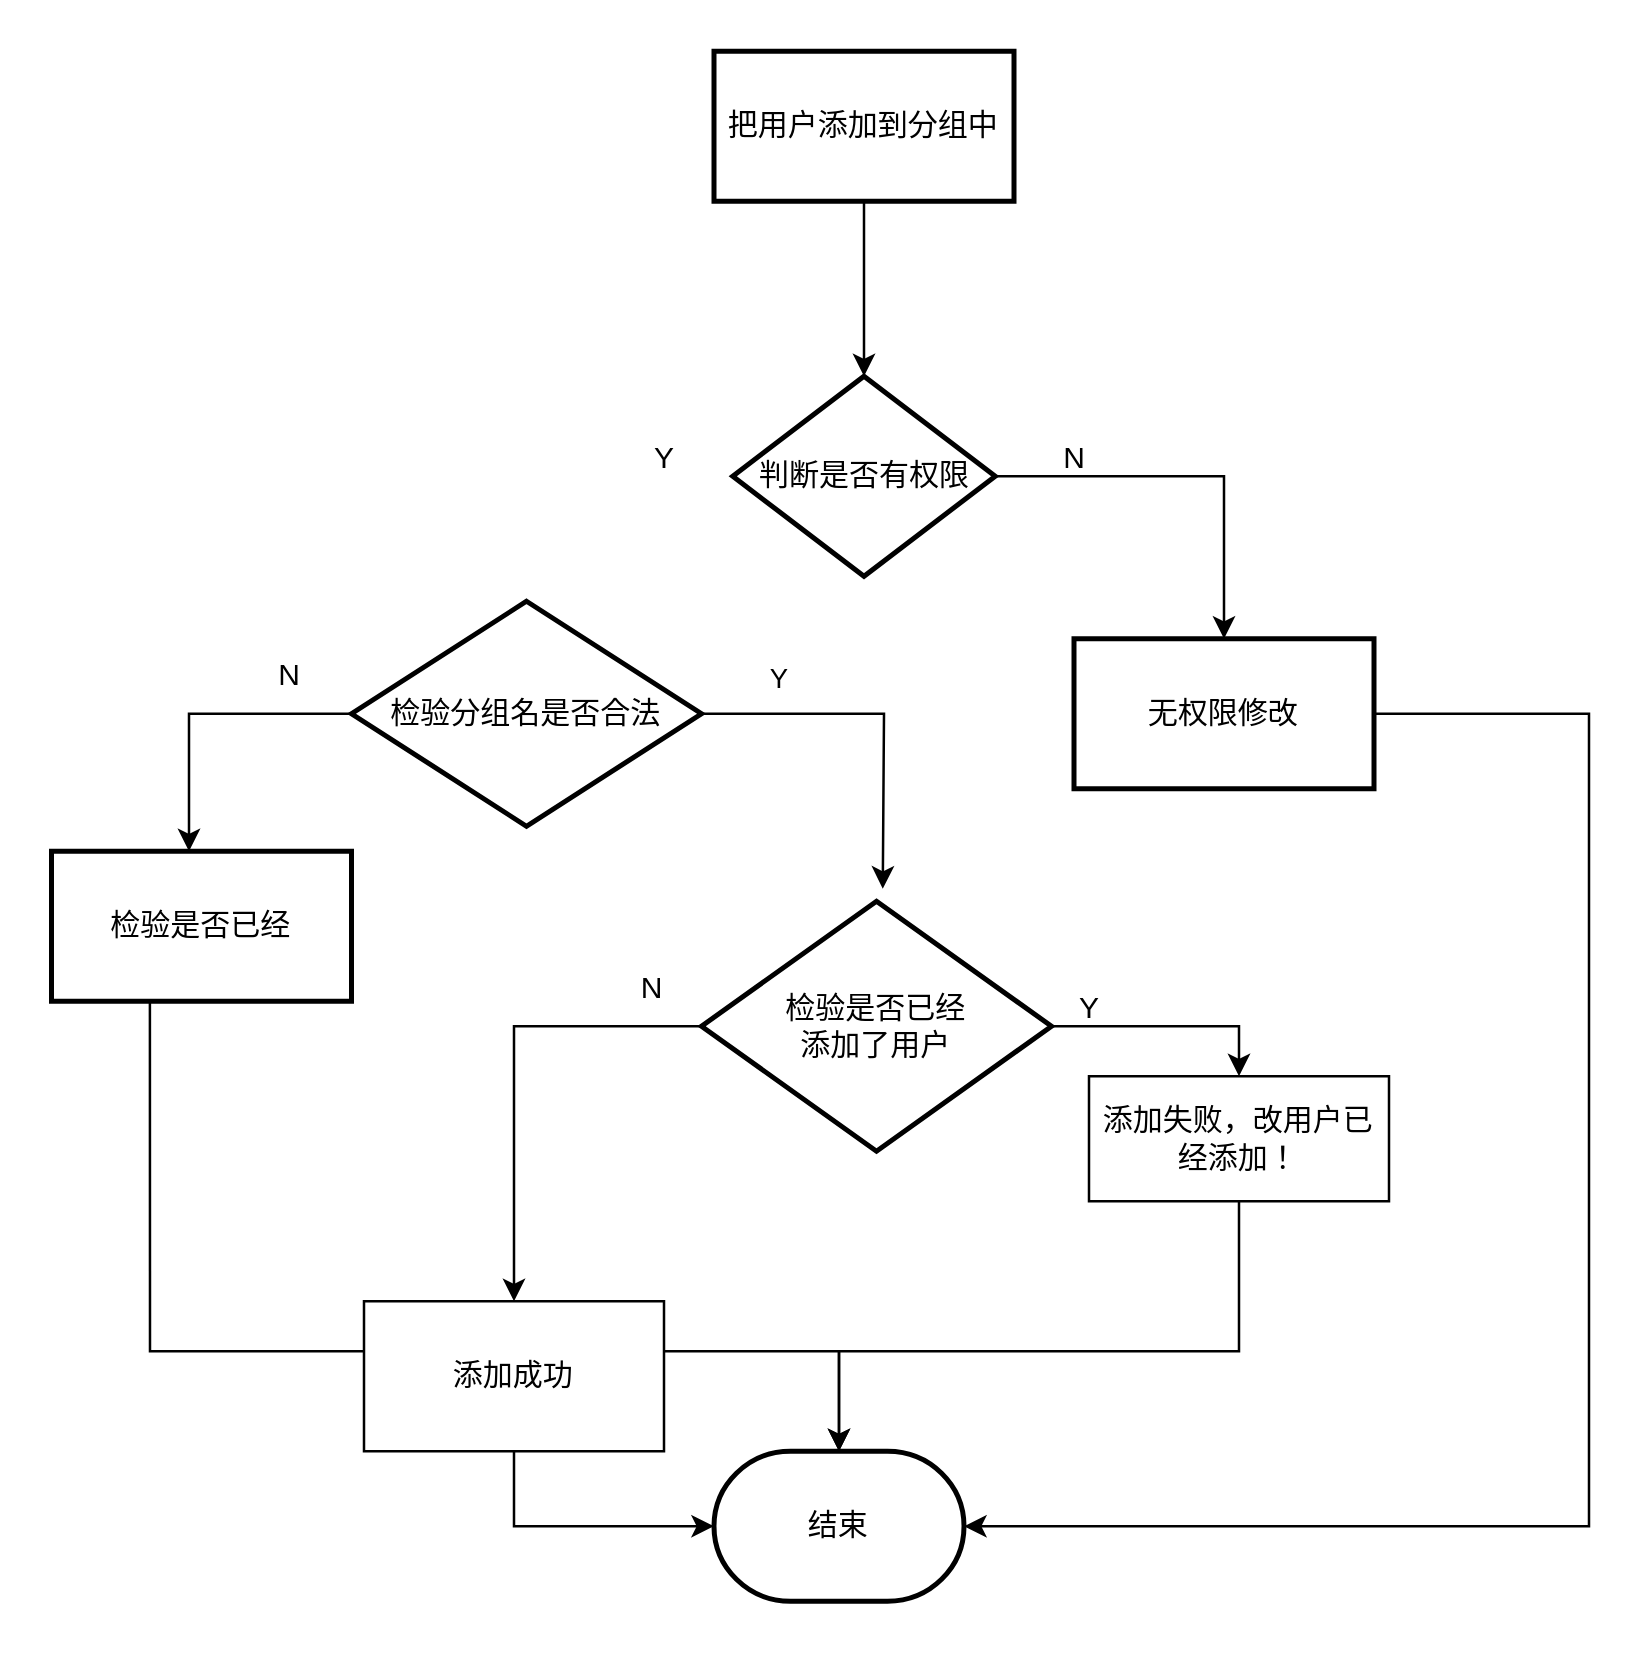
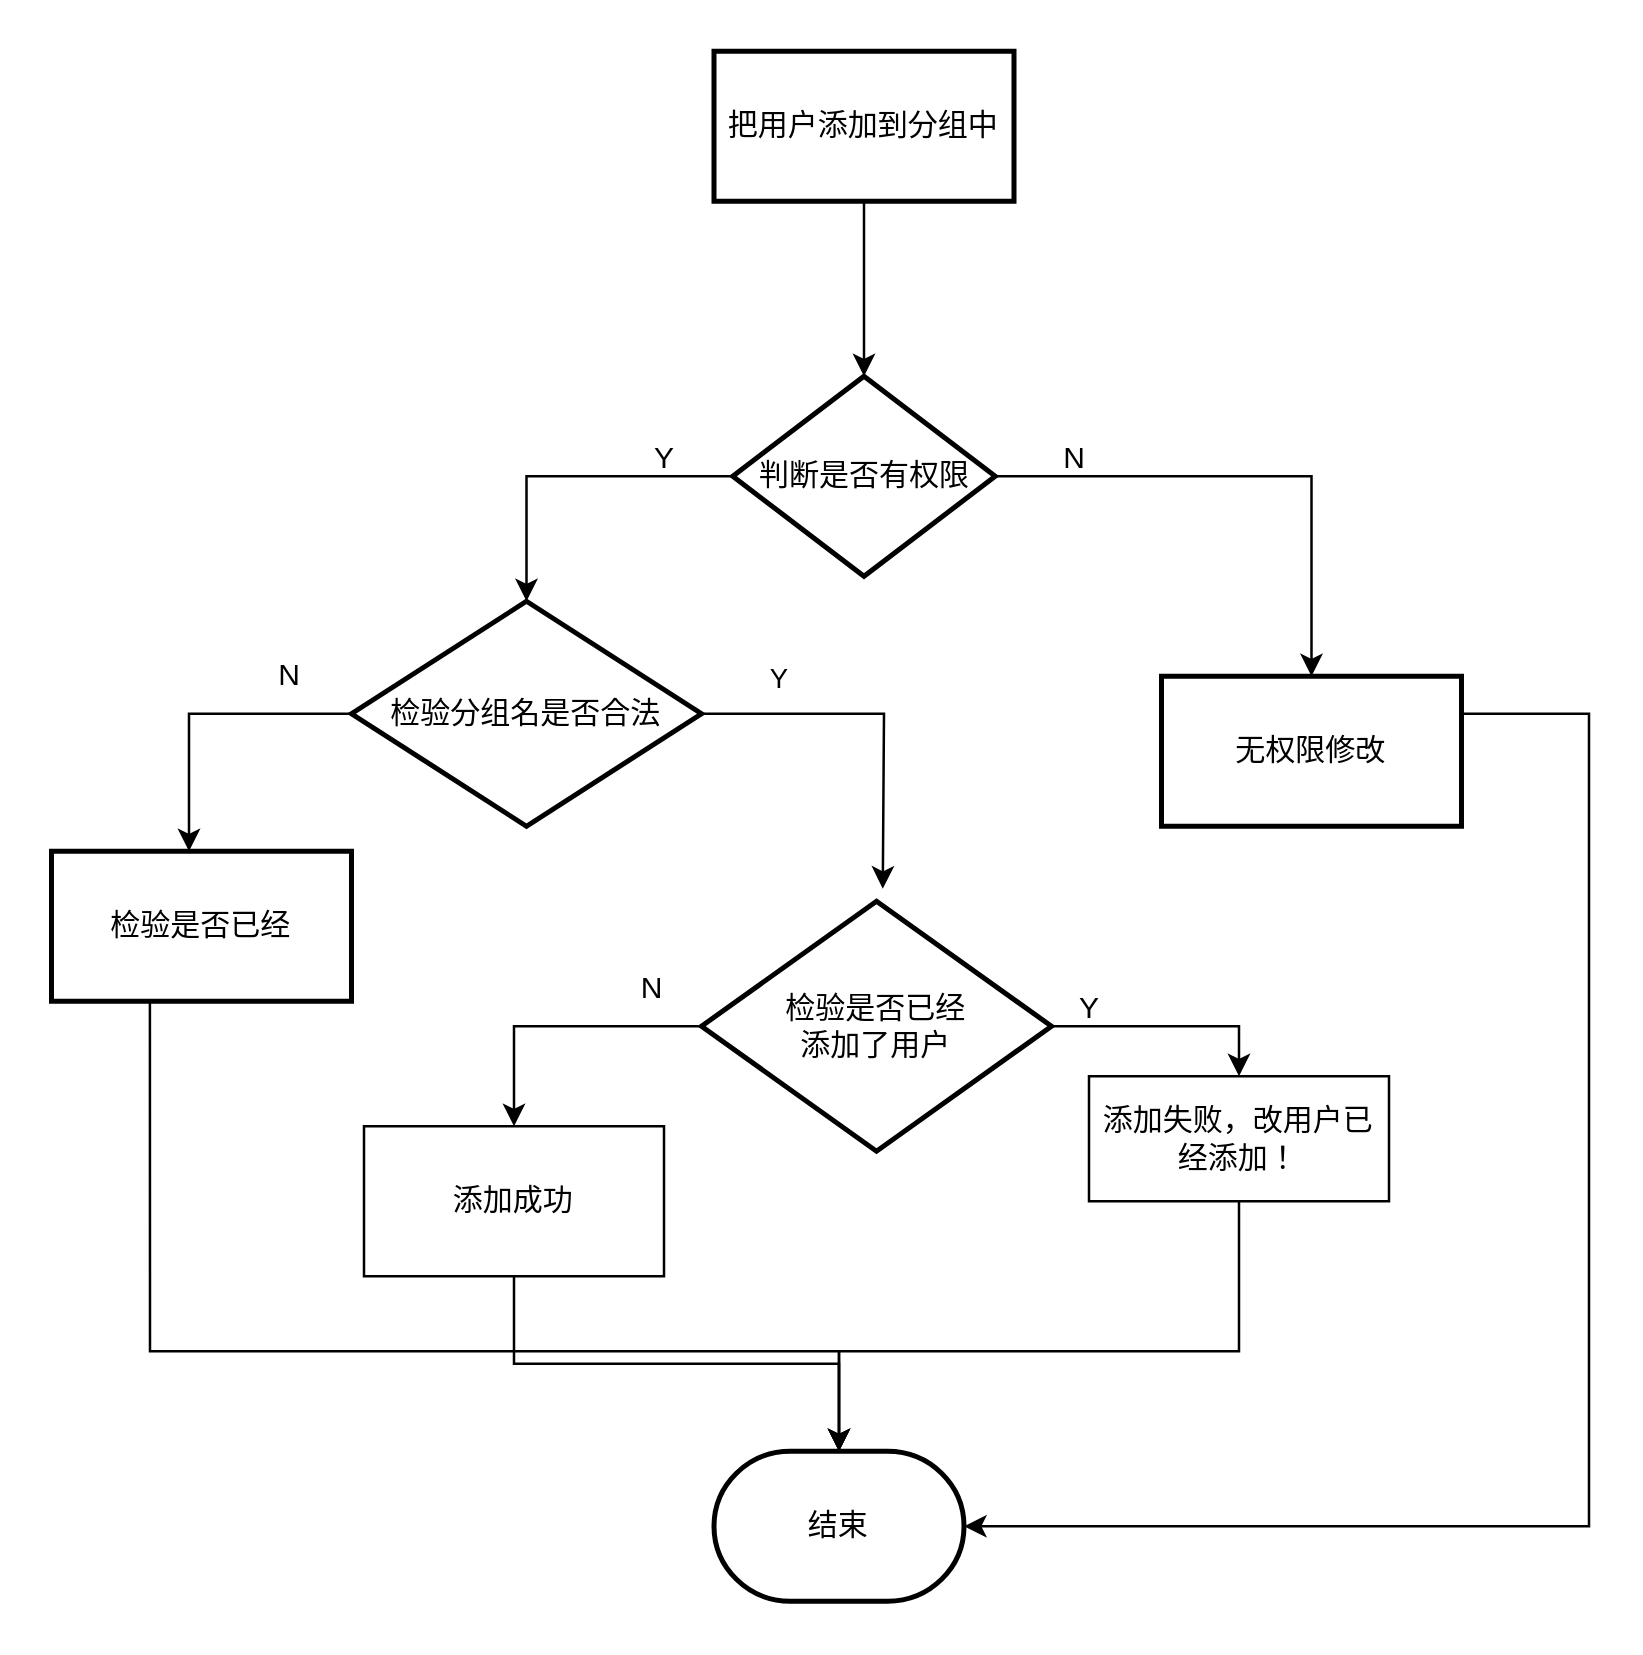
+ <mxCell id="5" value="" style="edgeStyle=orthogonalEdgeStyle;rounded=0;orthogonalLoop=1;jettySize=auto;html=1;entryX=0.5;entryY=0;entryDx=0;entryDy=0;entryPerimeter=0;" edge="1" parent="1" source="6" target="14"><mxGeometry relative="1" as="geometry"><mxPoint x="220" y="190" as="targetPoint" /></mxGeometry></mxCell>
- <mxCell id="8" value="无权限修改" style="whiteSpace=wrap;html=1;strokeWidth=2;" vertex="1" parent="1"><mxGeometry x="429" y="255" width="120" height="60" as="geometry" /></mxCell>
+ <mxCell id="8" value="无权限修改" style="whiteSpace=wrap;html=1;strokeWidth=2;" vertex="1" parent="1"><mxGeometry x="464" y="270" width="120" height="60" as="geometry" /></mxCell>
- <mxCell id="25" value="添加成功" style="rounded=0;whiteSpace=wrap;html=1;" vertex="1" parent="1"><mxGeometry x="145" y="520" width="120" height="60" as="geometry" /></mxCell>
+ <mxCell id="25" value="添加成功" style="rounded=0;whiteSpace=wrap;html=1;" vertex="1" parent="1"><mxGeometry x="145" y="450" width="120" height="60" as="geometry" /></mxCell>
